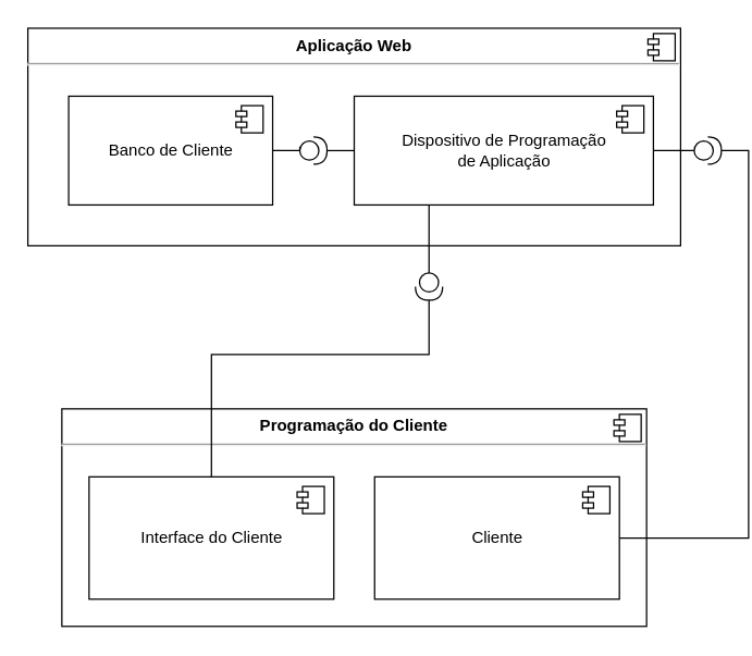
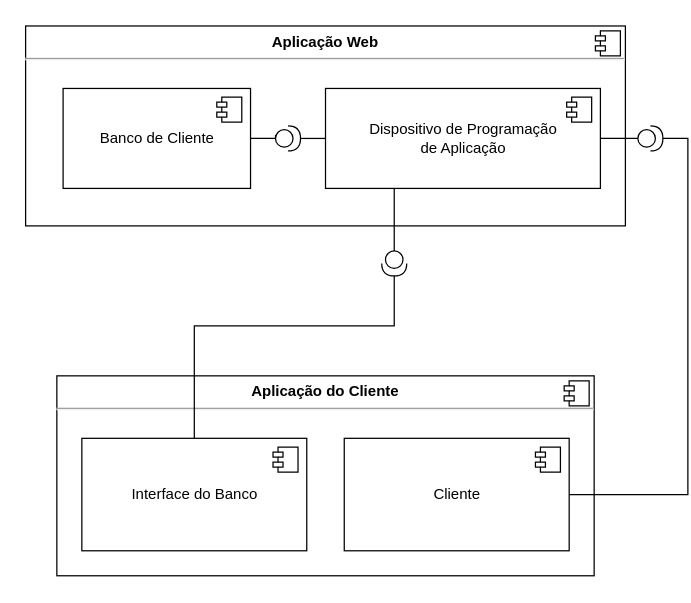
- <mxCell id="2" value="&lt;p style=&quot;margin: 6px 0px 0px;&quot;&gt;&lt;b&gt;Programação do Cliente&lt;/b&gt;&lt;/p&gt;&lt;hr&gt;&lt;p style=&quot;margin:0px;margin-left:8px;&quot;&gt;&lt;br&gt;&lt;/p&gt;" style="align=center;overflow=fill;html=1;dropTarget=0;" vertex="1" parent="1"><mxGeometry x="45" y="300" width="430" height="160" as="geometry" /></mxCell>
+ <mxCell id="2" value="&lt;p style=&quot;margin: 6px 0px 0px;&quot;&gt;&lt;b&gt;Aplicação do Cliente&lt;/b&gt;&lt;/p&gt;&lt;hr&gt;&lt;p style=&quot;margin:0px;margin-left:8px;&quot;&gt;&lt;br&gt;&lt;/p&gt;" style="align=center;overflow=fill;html=1;dropTarget=0;" vertex="1" parent="1"><mxGeometry x="45" y="300" width="430" height="160" as="geometry" /></mxCell>
- <mxCell id="10" value="Interface do Cliente" style="html=1;dropTarget=0;" vertex="1" parent="1"><mxGeometry x="65" y="350" width="180" height="90" as="geometry" /></mxCell>
+ <mxCell id="10" value="Interface do Banco" style="html=1;dropTarget=0;" vertex="1" parent="1"><mxGeometry x="65" y="350" width="180" height="90" as="geometry" /></mxCell>
